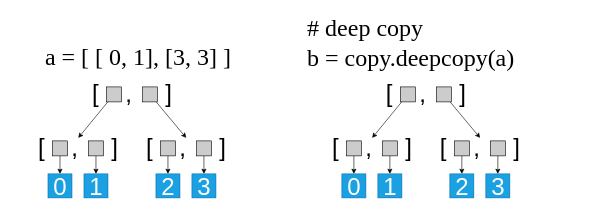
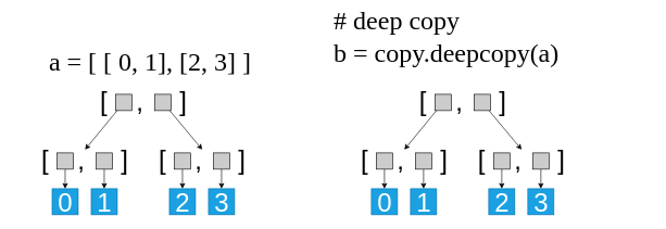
- <mxCell id="23" value="&lt;font face=&quot;Verdana&quot;&gt;# deep copy&lt;br&gt;b = copy.deepcopy(a)&lt;/font&gt;" style="text;html=1;strokeColor=none;fillColor=none;align=left;verticalAlign=middle;whiteSpace=wrap;rounded=0;fontSize=40;" parent="1" vertex="1"><mxGeometry x="510" y="20" width="490" height="100" as="geometry" /></mxCell>
+ <mxCell id="23" value="&lt;font face=&quot;Verdana&quot;&gt;# deep copy&lt;br&gt;b = copy.deepcopy(a)&lt;/font&gt;" style="text;html=1;strokeColor=none;fillColor=none;align=left;verticalAlign=middle;whiteSpace=wrap;rounded=0;fontSize=40;" parent="1" vertex="1"><mxGeometry x="510" y="5" width="490" height="100" as="geometry" /></mxCell>
- <mxCell id="2" value="&lt;font face=&quot;Verdana&quot;&gt;a = [ [ 0, 1], [3, 3] ]&lt;/font&gt;" style="text;html=1;strokeColor=none;fillColor=none;align=center;verticalAlign=middle;whiteSpace=wrap;rounded=0;fontSize=40;" parent="1" vertex="1"><mxGeometry x="20" y="79" width="420" height="30" as="geometry" /></mxCell>
+ <mxCell id="2" value="&lt;font face=&quot;Verdana&quot;&gt;a = [ [ 0, 1], [2, 3] ]&lt;/font&gt;" style="text;html=1;strokeColor=none;fillColor=none;align=center;verticalAlign=middle;whiteSpace=wrap;rounded=0;fontSize=40;" parent="1" vertex="1"><mxGeometry x="20" y="79" width="420" height="30" as="geometry" /></mxCell>
